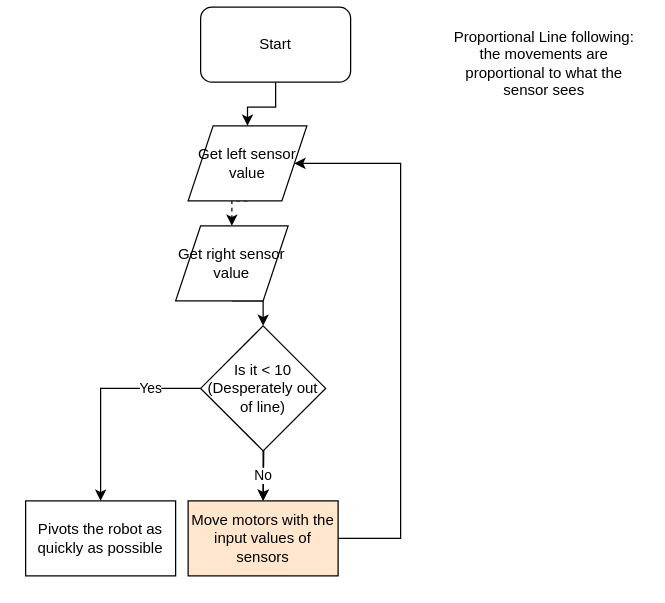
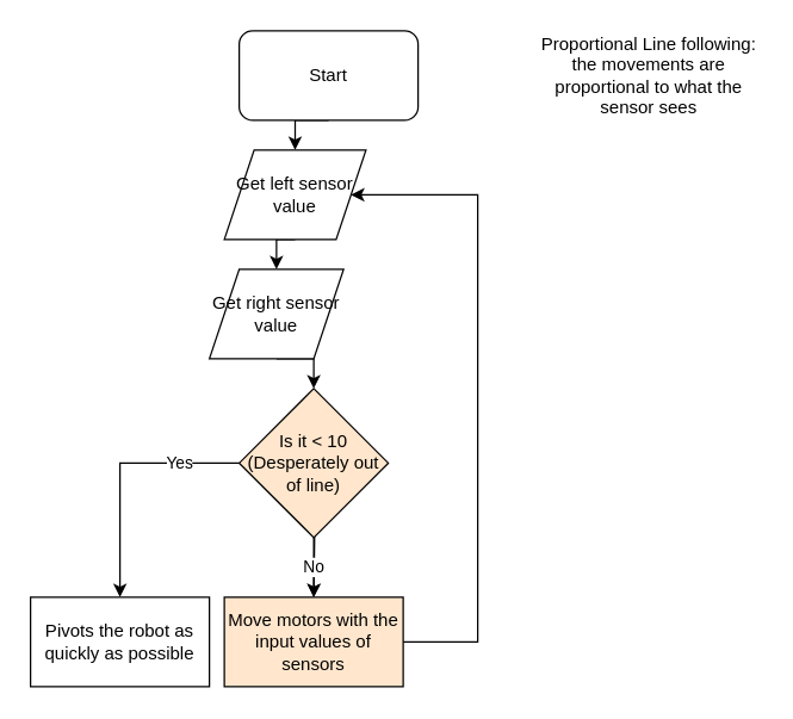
- <mxCell id="3" value="Start" style="rounded=1;whiteSpace=wrap;html=1;" parent="1" vertex="1"><mxGeometry x="160" y="5" width="120" height="60" as="geometry" /></mxCell>
+ <mxCell id="3" value="Start" style="rounded=1;whiteSpace=wrap;html=1;" parent="1" vertex="1"><mxGeometry x="160" y="20" width="120" height="60" as="geometry" /></mxCell>
- <mxCell id="4" style="edgeStyle=orthogonalEdgeStyle;rounded=0;orthogonalLoop=1;jettySize=auto;html=1;exitX=0.5;exitY=1;exitDx=0;exitDy=0;entryX=0.5;entryY=0;entryDx=0;entryDy=0;dashed=1;" parent="1" source="5" target="7" edge="1"><mxGeometry relative="1" as="geometry" /></mxCell>
+ <mxCell id="4" style="edgeStyle=orthogonalEdgeStyle;rounded=0;orthogonalLoop=1;jettySize=auto;html=1;exitX=0.5;exitY=1;exitDx=0;exitDy=0;entryX=0.5;entryY=0;entryDx=0;entryDy=0;" parent="1" source="5" target="7" edge="1"><mxGeometry relative="1" as="geometry" /></mxCell>
- <mxCell id="14" value="Is it &amp;lt; 10&lt;br&gt;(Desperately out of line)" style="rhombus;whiteSpace=wrap;html=1;" vertex="1" parent="1"><mxGeometry x="160" y="260" width="100" height="100" as="geometry" /></mxCell>
+ <mxCell id="14" value="Is it &amp;lt; 10&lt;br&gt;(Desperately out of line)" style="rhombus;whiteSpace=wrap;html=1;fillColor=#ffe6cc;" vertex="1" parent="1"><mxGeometry x="160" y="260" width="100" height="100" as="geometry" /></mxCell>
